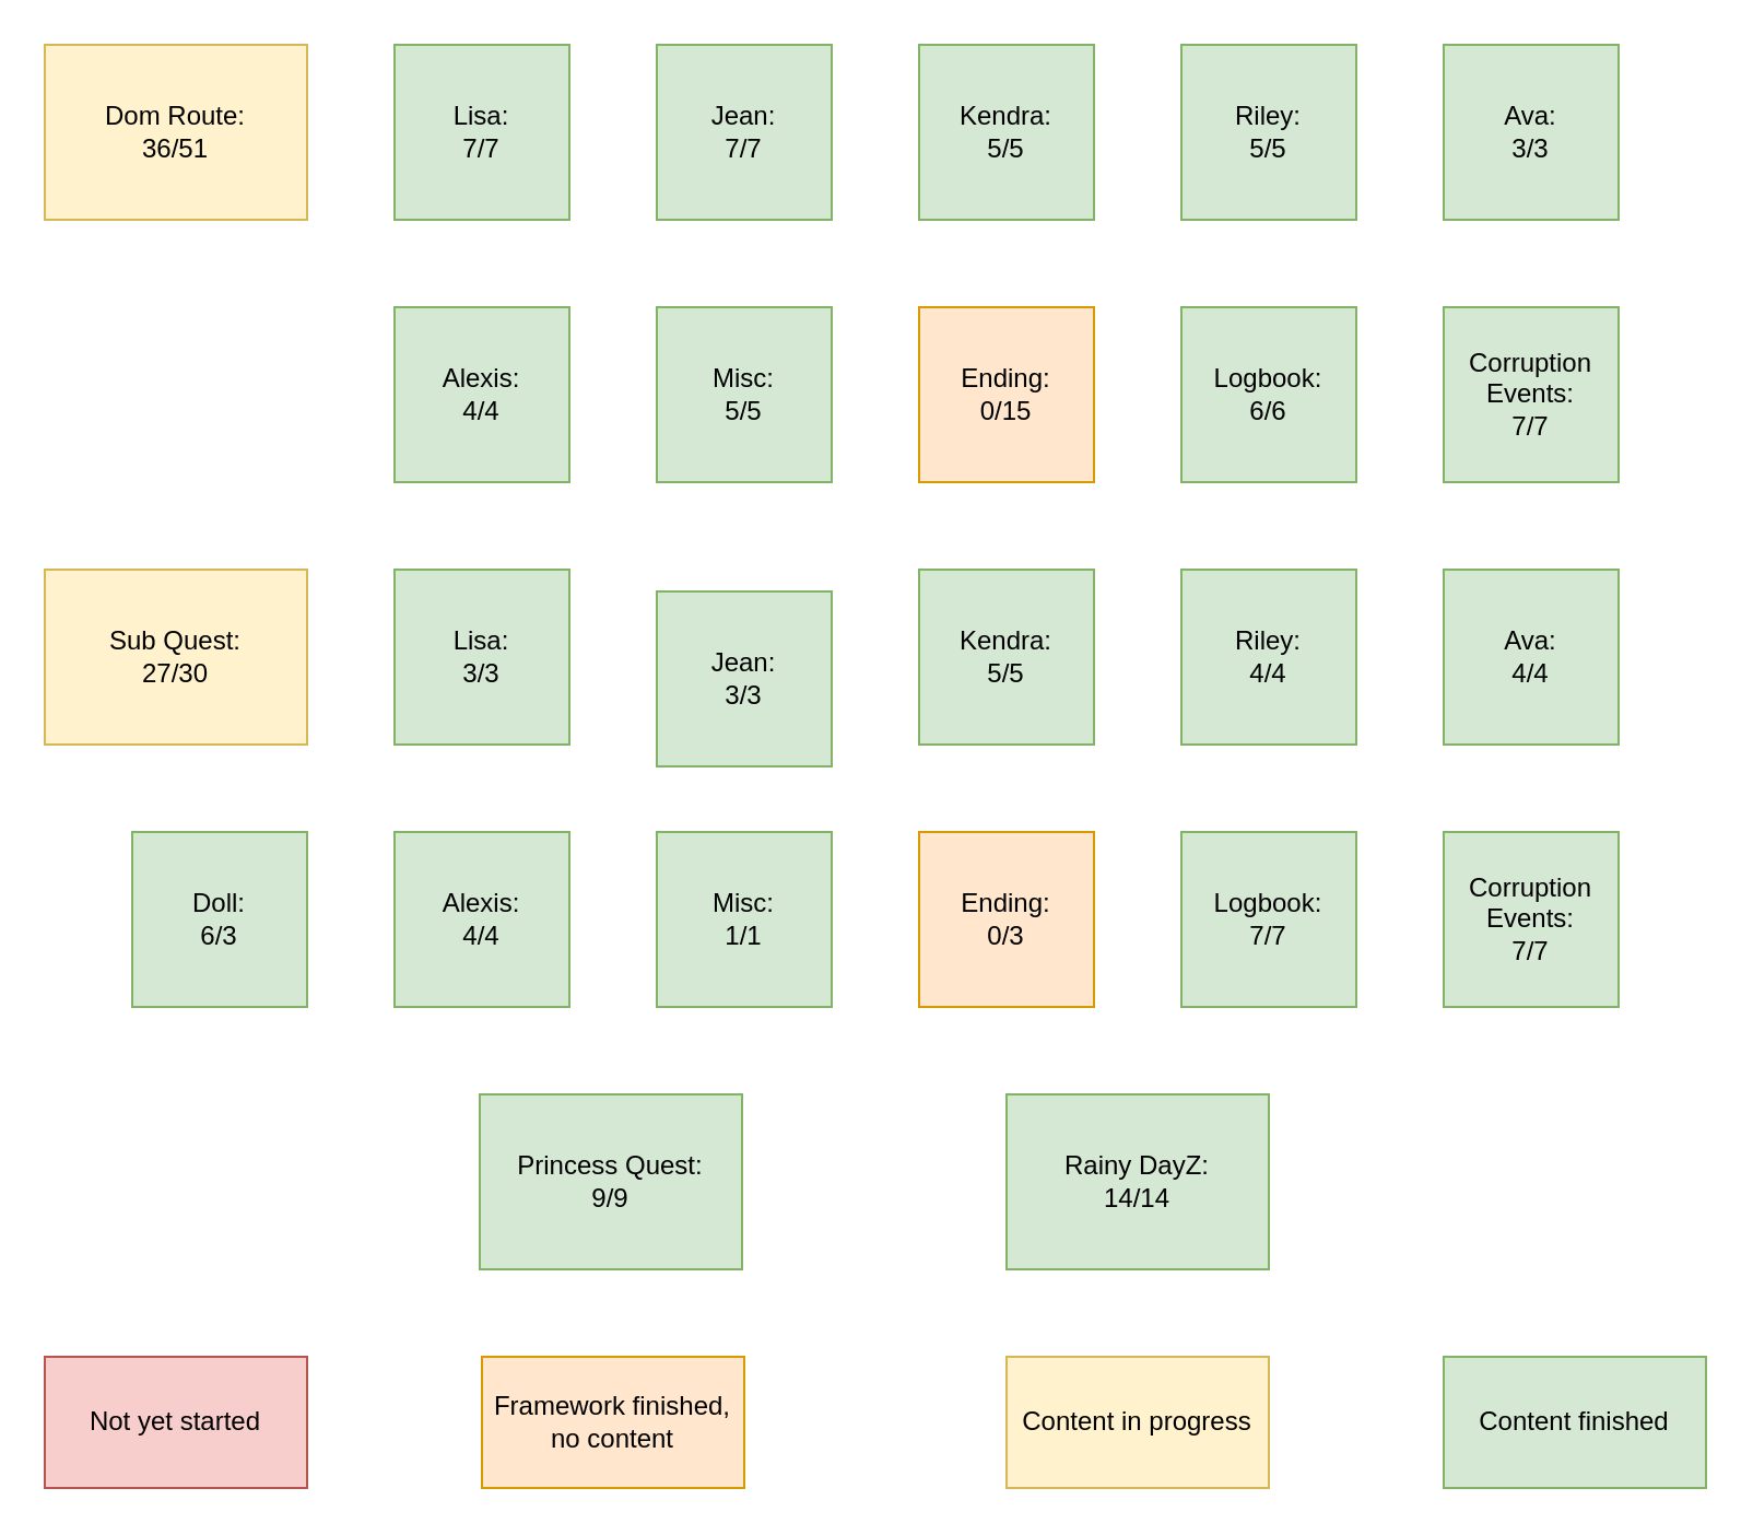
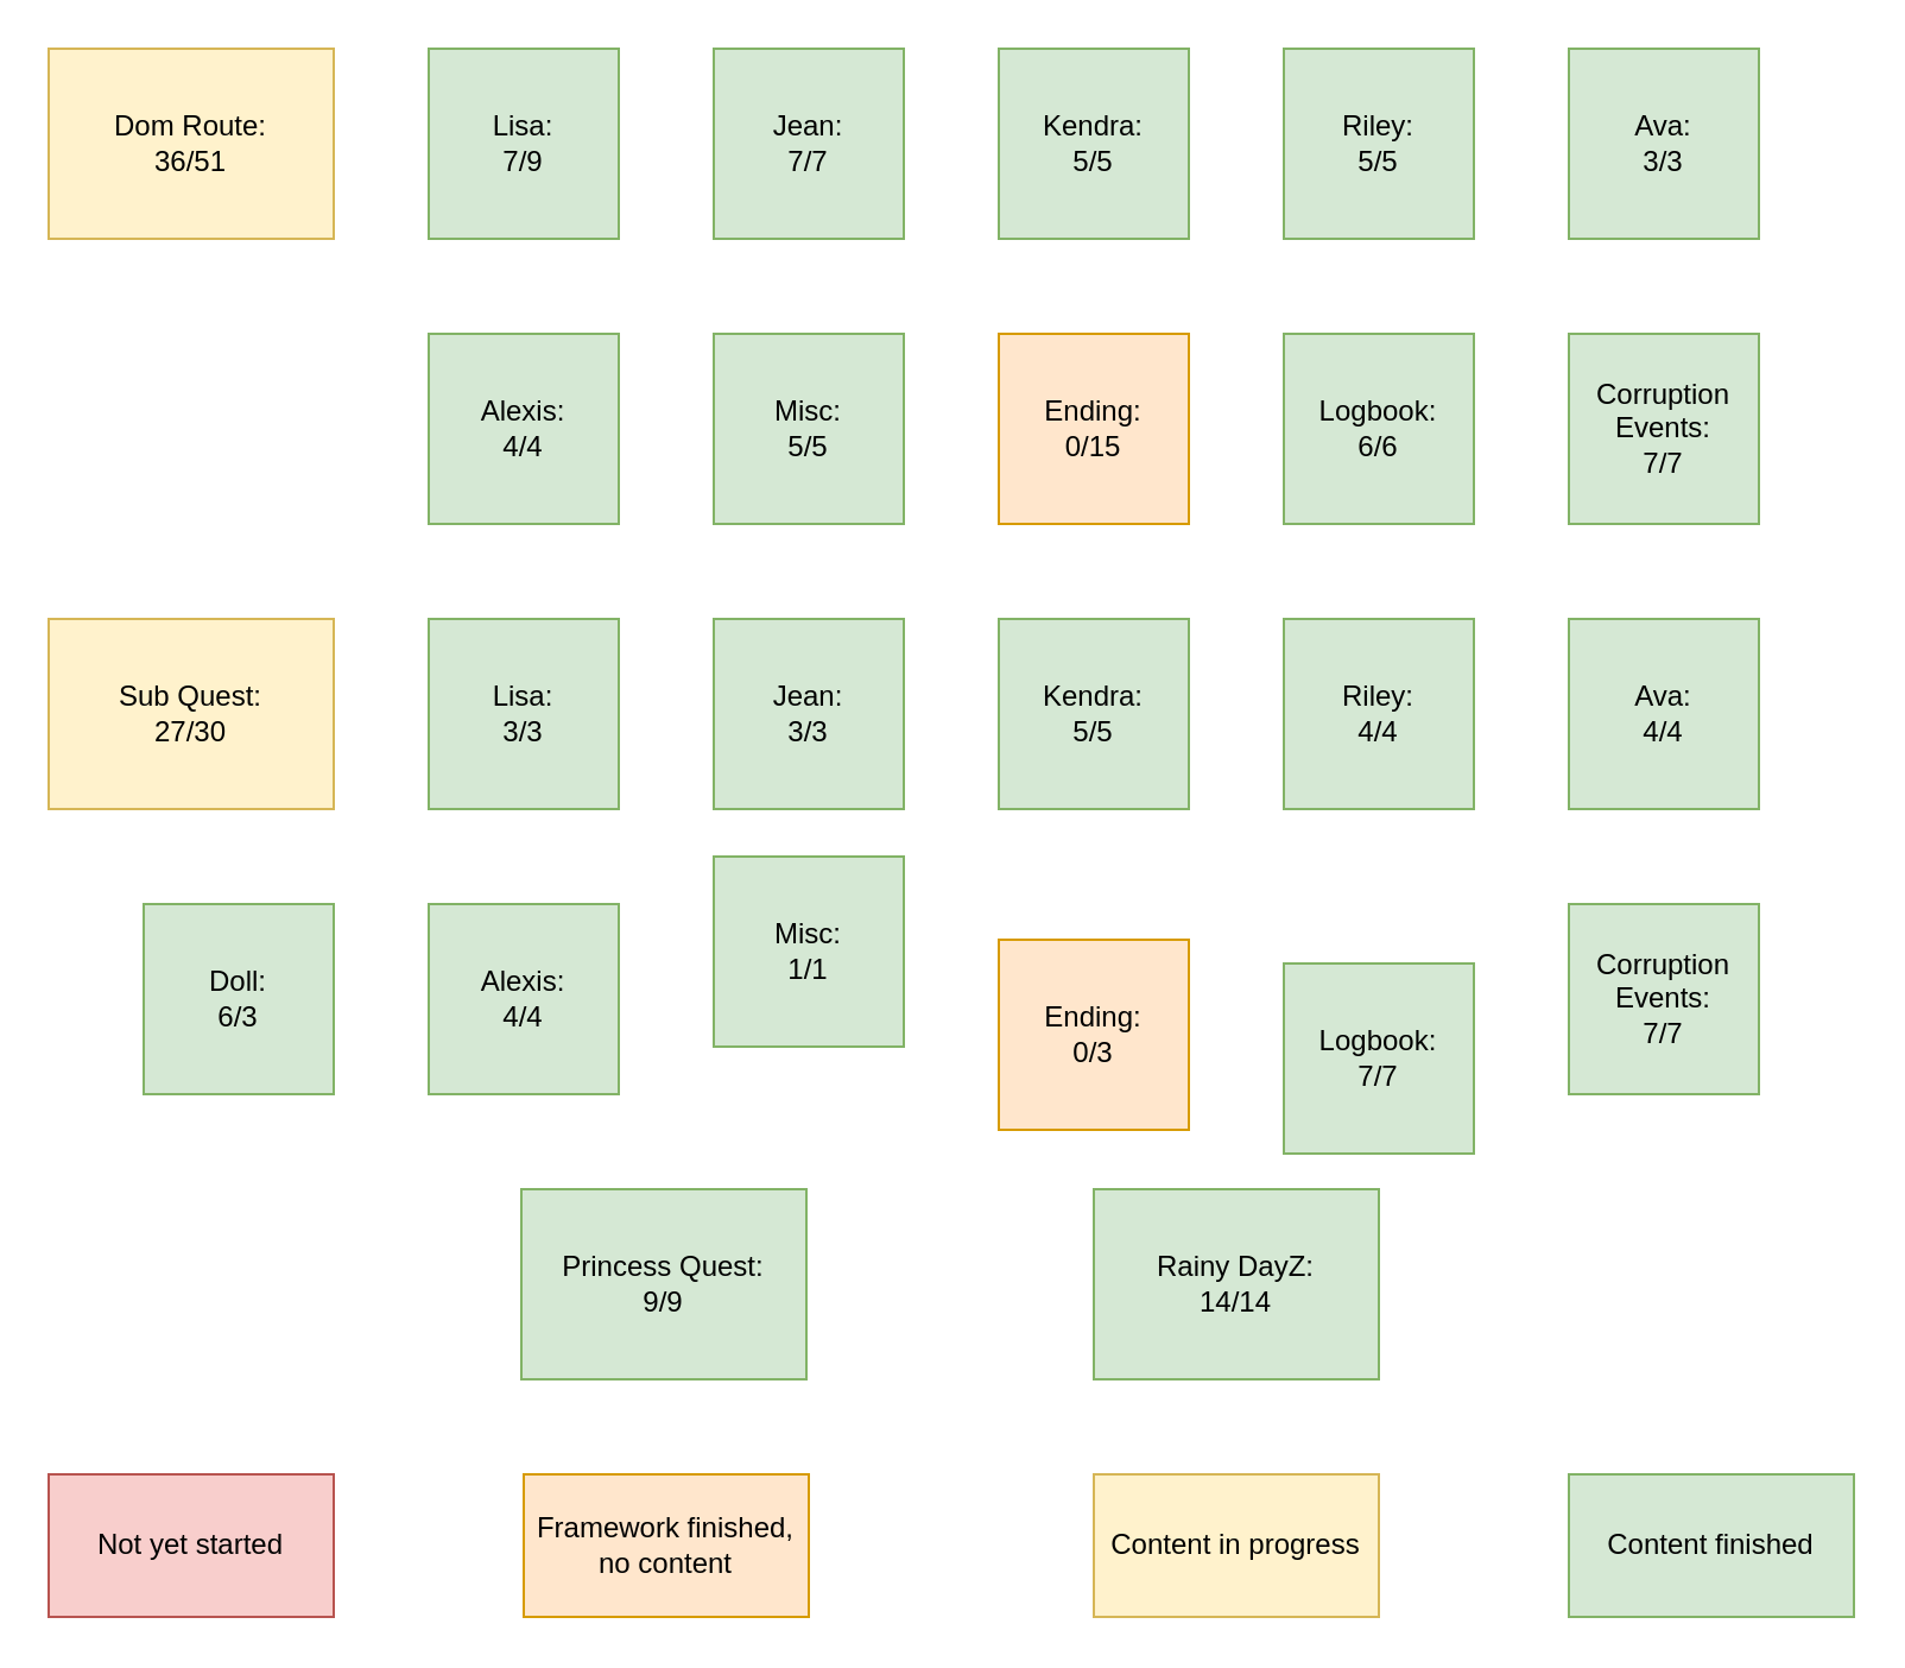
- <mxCell id="3" value="&lt;div&gt;Lisa:&lt;/div&gt;&lt;div&gt;7/7&lt;br&gt;&lt;/div&gt;" style="rounded=0;whiteSpace=wrap;html=1;fillColor=#d5e8d4;strokeColor=#82b366;" parent="1" vertex="1"><mxGeometry x="180" y="20" width="80" height="80" as="geometry" /></mxCell>
+ <mxCell id="3" value="&lt;div&gt;Lisa:&lt;/div&gt;&lt;div&gt;7/9&lt;br&gt;&lt;/div&gt;" style="rounded=0;whiteSpace=wrap;html=1;fillColor=#d5e8d4;strokeColor=#82b366;" parent="1" vertex="1"><mxGeometry x="180" y="20" width="80" height="80" as="geometry" /></mxCell>
- <mxCell id="13" value="&lt;div&gt;Jean:&lt;/div&gt;&lt;div&gt;3/3&lt;br&gt;&lt;/div&gt;" style="rounded=0;whiteSpace=wrap;html=1;fillColor=#d5e8d4;strokeColor=#82b366;" parent="1" vertex="1"><mxGeometry x="300" y="270" width="80" height="80" as="geometry" /></mxCell>
+ <mxCell id="13" value="&lt;div&gt;Jean:&lt;/div&gt;&lt;div&gt;3/3&lt;br&gt;&lt;/div&gt;" style="rounded=0;whiteSpace=wrap;html=1;fillColor=#d5e8d4;strokeColor=#82b366;" parent="1" vertex="1"><mxGeometry x="300" y="260" width="80" height="80" as="geometry" /></mxCell>
- <mxCell id="28" value="&lt;div&gt;Misc:&lt;/div&gt;&lt;div&gt;1/1&lt;br&gt;&lt;/div&gt;" style="rounded=0;whiteSpace=wrap;html=1;fillColor=#d5e8d4;strokeColor=#82b366;" parent="1" vertex="1"><mxGeometry x="300" y="380" width="80" height="80" as="geometry" /></mxCell>
+ <mxCell id="28" value="&lt;div&gt;Misc:&lt;/div&gt;&lt;div&gt;1/1&lt;br&gt;&lt;/div&gt;" style="rounded=0;whiteSpace=wrap;html=1;fillColor=#d5e8d4;strokeColor=#82b366;" parent="1" vertex="1"><mxGeometry x="300" y="360" width="80" height="80" as="geometry" /></mxCell>
- <mxCell id="30" value="&lt;div&gt;Ending:&lt;/div&gt;&lt;div&gt;0/3&lt;/div&gt;" style="rounded=0;whiteSpace=wrap;html=1;fillColor=#ffe6cc;strokeColor=#d79b00;" parent="1" vertex="1"><mxGeometry x="420" y="380" width="80" height="80" as="geometry" /></mxCell>
+ <mxCell id="30" value="&lt;div&gt;Ending:&lt;/div&gt;&lt;div&gt;0/3&lt;/div&gt;" style="rounded=0;whiteSpace=wrap;html=1;fillColor=#ffe6cc;strokeColor=#d79b00;" parent="1" vertex="1"><mxGeometry x="420" y="395" width="80" height="80" as="geometry" /></mxCell>
- <mxCell id="27" value="&lt;div&gt;Logbook:&lt;/div&gt;&lt;div&gt;7/7&lt;br&gt;&lt;/div&gt;" style="rounded=0;whiteSpace=wrap;html=1;fillColor=#d5e8d4;strokeColor=#82b366;" parent="1" vertex="1"><mxGeometry x="540" y="380" width="80" height="80" as="geometry" /></mxCell>
+ <mxCell id="27" value="&lt;div&gt;Logbook:&lt;/div&gt;&lt;div&gt;7/7&lt;br&gt;&lt;/div&gt;" style="rounded=0;whiteSpace=wrap;html=1;fillColor=#d5e8d4;strokeColor=#82b366;" parent="1" vertex="1"><mxGeometry x="540" y="405" width="80" height="80" as="geometry" /></mxCell>
